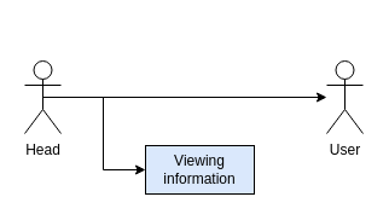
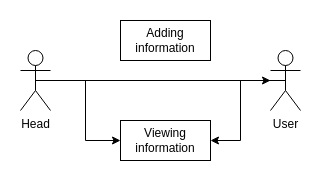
+ <mxCell id="7" value="Adding information" style="rounded=0;whiteSpace=wrap;html=1;" vertex="1" parent="1"><mxGeometry x="120" y="20" width="90" height="40" as="geometry" /></mxCell>
+ <mxCell id="5" style="edgeStyle=orthogonalEdgeStyle;rounded=0;orthogonalLoop=1;jettySize=auto;html=1;exitX=0.5;exitY=0.5;exitDx=0;exitDy=0;exitPerimeter=0;entryX=1;entryY=0.5;entryDx=0;entryDy=0;" edge="1" parent="1" source="6" target="8"><mxGeometry relative="1" as="geometry" /></mxCell>
- <mxCell id="8" value="Viewing information" style="rounded=0;whiteSpace=wrap;html=1;fillColor=#dae8fc;" vertex="1" parent="1"><mxGeometry x="120" y="120" width="90" height="40" as="geometry" /></mxCell>
+ <mxCell id="8" value="Viewing information" style="rounded=0;whiteSpace=wrap;html=1;" vertex="1" parent="1"><mxGeometry x="120" y="120" width="90" height="40" as="geometry" /></mxCell>
